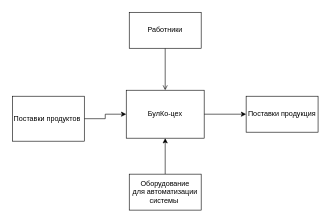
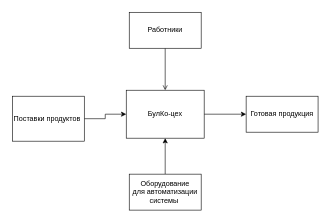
- <mxCell id="10" value="Поставки продукция" style="rounded=0;whiteSpace=wrap;html=1;" vertex="1" parent="1"><mxGeometry x="410" y="160" width="120" height="60" as="geometry" /></mxCell>
+ <mxCell id="10" value="Готовая продукция" style="rounded=0;whiteSpace=wrap;html=1;" vertex="1" parent="1"><mxGeometry x="410" y="160" width="120" height="60" as="geometry" /></mxCell>
